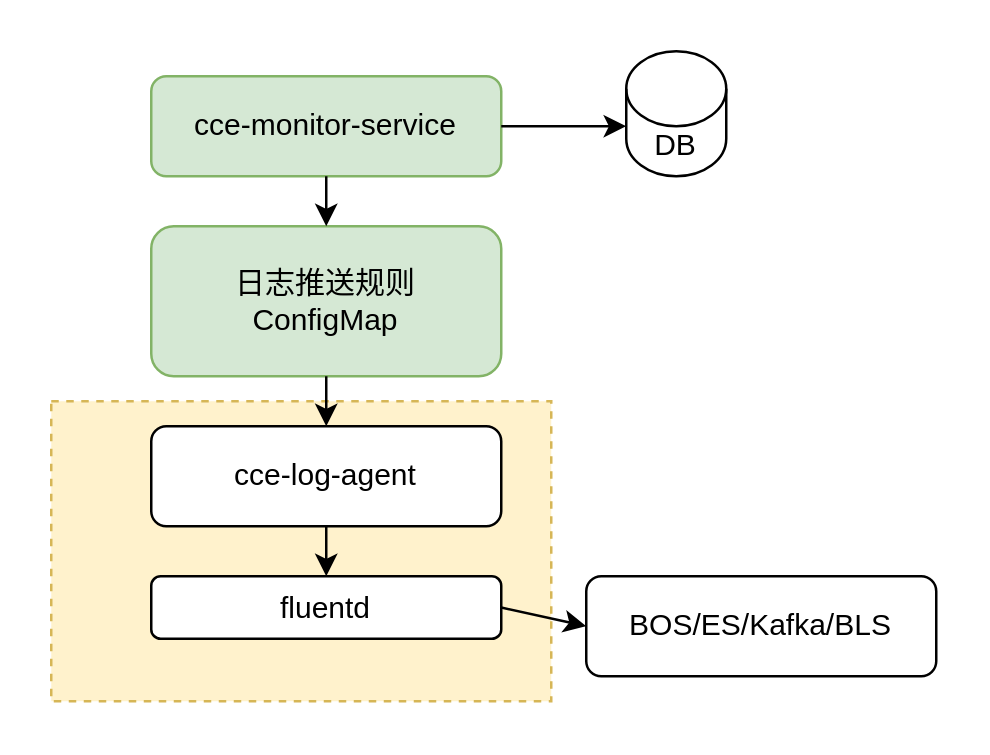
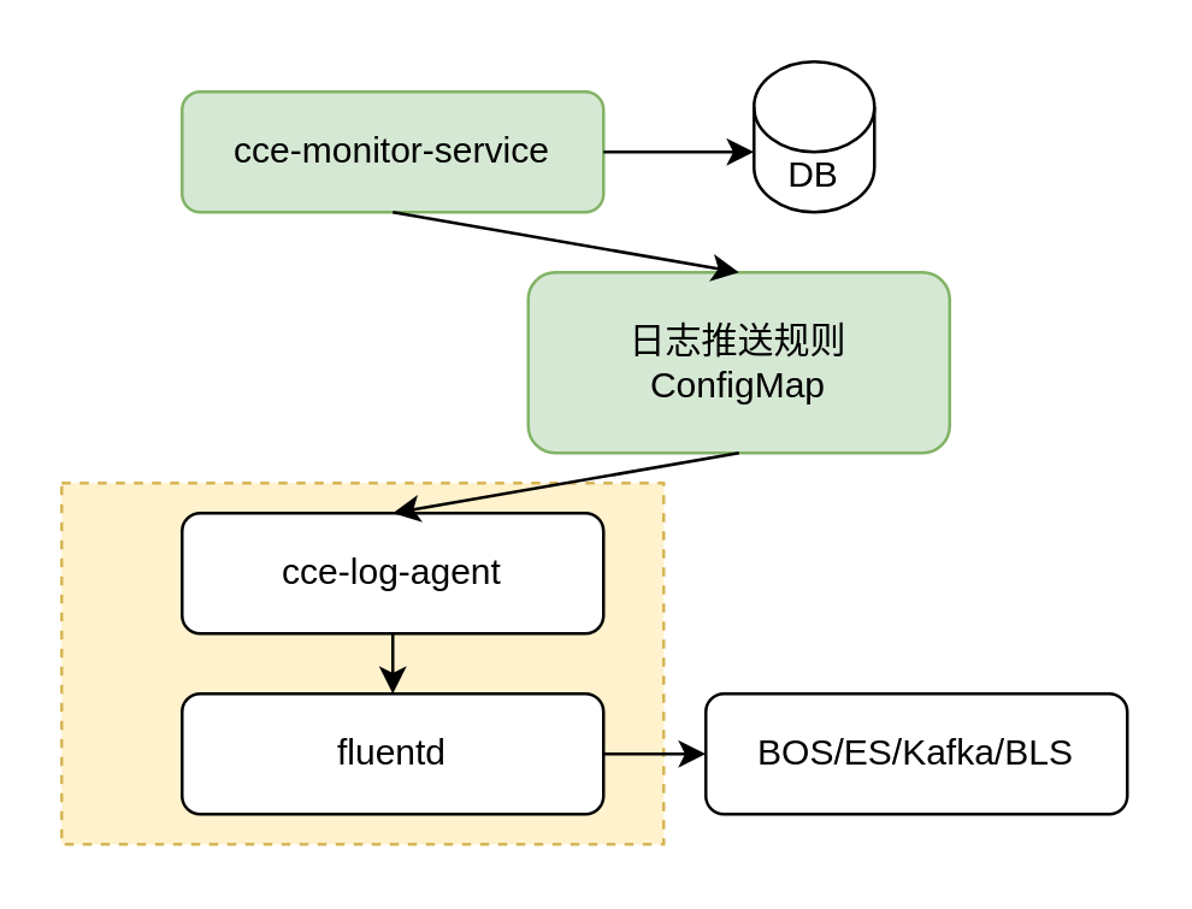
- <mxCell id="4" value="日志推送规则&lt;br&gt;ConfigMap" style="rounded=1;whiteSpace=wrap;html=1;fillColor=#d5e8d4;strokeColor=#82b366;" vertex="1" parent="1"><mxGeometry x="60" y="90" width="140" height="60" as="geometry" /></mxCell>
+ <mxCell id="4" value="日志推送规则&lt;br&gt;ConfigMap" style="rounded=1;whiteSpace=wrap;html=1;fillColor=#d5e8d4;strokeColor=#82b366;" vertex="1" parent="1"><mxGeometry x="175" y="90" width="140" height="60" as="geometry" /></mxCell>
- <mxCell id="6" value="fluentd" style="rounded=1;whiteSpace=wrap;html=1;" vertex="1" parent="1"><mxGeometry x="60" y="230" width="140" height="25" as="geometry" /></mxCell>
+ <mxCell id="6" value="fluentd" style="rounded=1;whiteSpace=wrap;html=1;" vertex="1" parent="1"><mxGeometry x="60" y="230" width="140" height="40" as="geometry" /></mxCell>
